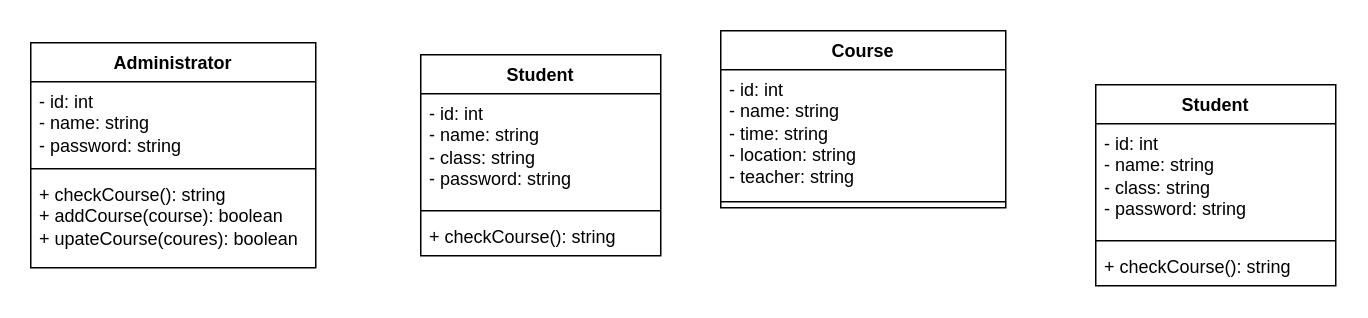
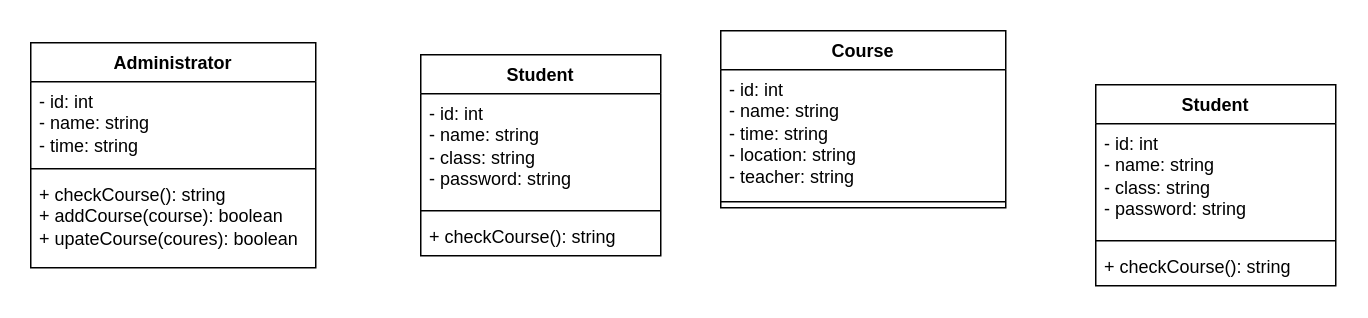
- <mxCell id="3" value="- id: int&lt;br&gt;- name: string&lt;br&gt;- password: string" style="text;strokeColor=none;fillColor=none;align=left;verticalAlign=top;spacingLeft=4;spacingRight=4;overflow=hidden;rotatable=0;points=[[0,0.5],[1,0.5]];portConstraint=eastwest;whiteSpace=wrap;html=1;" vertex="1" parent="2"><mxGeometry y="26" width="190" height="54" as="geometry" /></mxCell>
+ <mxCell id="3" value="- id: int&lt;br&gt;- name: string&lt;br&gt;- time: string" style="text;strokeColor=none;fillColor=none;align=left;verticalAlign=top;spacingLeft=4;spacingRight=4;overflow=hidden;rotatable=0;points=[[0,0.5],[1,0.5]];portConstraint=eastwest;whiteSpace=wrap;html=1;" vertex="1" parent="2"><mxGeometry y="26" width="190" height="54" as="geometry" /></mxCell>
